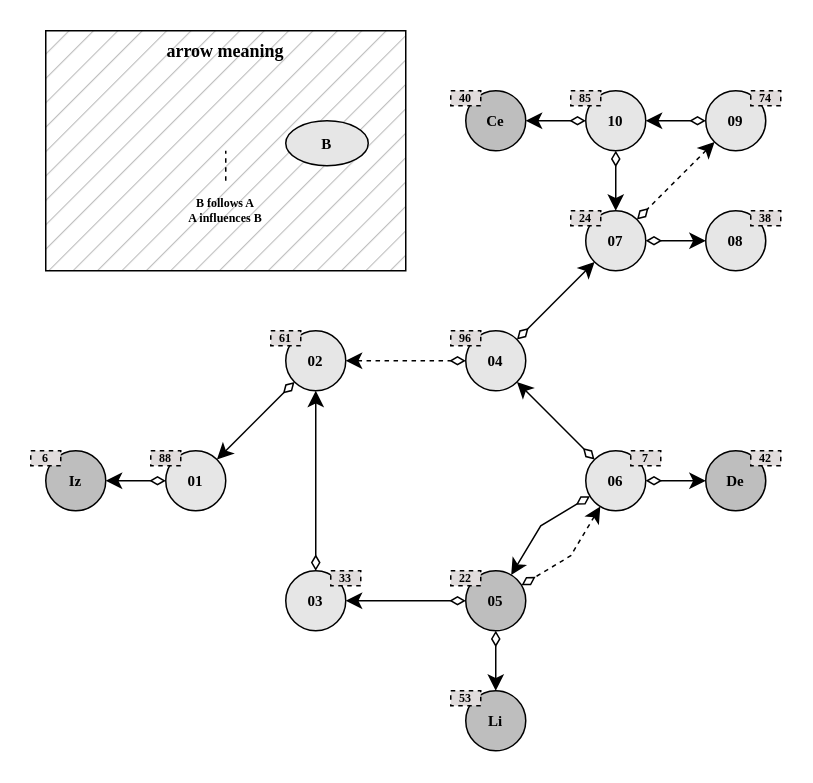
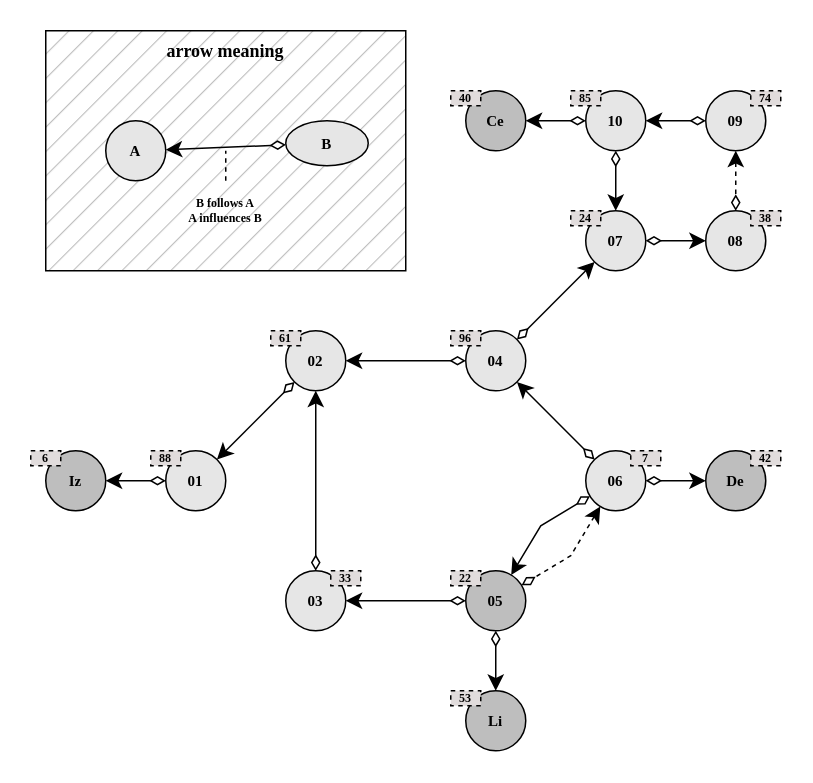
+ <mxCell id="5" value="" style="endArrow=diamondThin;html=1;rounded=0;endSize=8;startArrow=classic;startFill=1;endFill=0;startSize=8;jumpSize=5;fontFamily=Source Code Pro;fontSize=50;" parent="1" source="3" target="4" edge="1"><mxGeometry width="50" height="50" relative="1" as="geometry"><mxPoint x="418" y="286" as="sourcePoint" /><mxPoint x="462" y="374" as="targetPoint" /></mxGeometry></mxCell>
+ <mxCell id="3" value="A" style="ellipse;whiteSpace=wrap;html=1;aspect=fixed;fontFamily=Source Sans Pro;fillColor=#E6E6E6;fillStyle=solid;fontStyle=1;verticalAlign=middle;align=center;fontSize=10;" parent="1" vertex="1"><mxGeometry x="70" y="80" width="40" height="40" as="geometry" /></mxCell>
- <mxCell id="33" value="" style="endArrow=diamondThin;html=1;rounded=0;endSize=8;startArrow=classic;startFill=1;endFill=0;startSize=8;jumpSize=5;fontFamily=Source Code Pro;fontSize=50;dashed=1;" parent="1" source="31" target="26" edge="1"><mxGeometry width="50" height="50" relative="1" as="geometry"><mxPoint x="354" y="264" as="sourcePoint" /><mxPoint x="406" y="316" as="targetPoint" /></mxGeometry></mxCell>
+ <mxCell id="33" value="" style="endArrow=diamondThin;html=1;rounded=0;endSize=8;startArrow=classic;startFill=1;endFill=0;startSize=8;jumpSize=5;fontFamily=Source Code Pro;fontSize=50;dashed=1;" parent="1" source="31" target="30" edge="1"><mxGeometry width="50" height="50" relative="1" as="geometry"><mxPoint x="354" y="264" as="sourcePoint" /><mxPoint x="406" y="316" as="targetPoint" /></mxGeometry></mxCell>
- <mxCell id="22" value="" style="endArrow=diamondThin;html=1;rounded=0;endSize=8;startArrow=classic;startFill=1;endFill=0;startSize=8;jumpSize=5;fontFamily=Source Code Pro;fontSize=50;dashed=1;" parent="1" source="18" target="21" edge="1"><mxGeometry width="50" height="50" relative="1" as="geometry"><mxPoint x="156" y="318" as="sourcePoint" /><mxPoint x="204" y="282" as="targetPoint" /></mxGeometry></mxCell>
+ <mxCell id="22" value="" style="endArrow=diamondThin;html=1;rounded=0;endSize=8;startArrow=classic;startFill=1;endFill=0;startSize=8;jumpSize=5;fontFamily=Source Code Pro;fontSize=50;" parent="1" source="18" target="21" edge="1"><mxGeometry width="50" height="50" relative="1" as="geometry"><mxPoint x="156" y="318" as="sourcePoint" /><mxPoint x="204" y="282" as="targetPoint" /></mxGeometry></mxCell>
